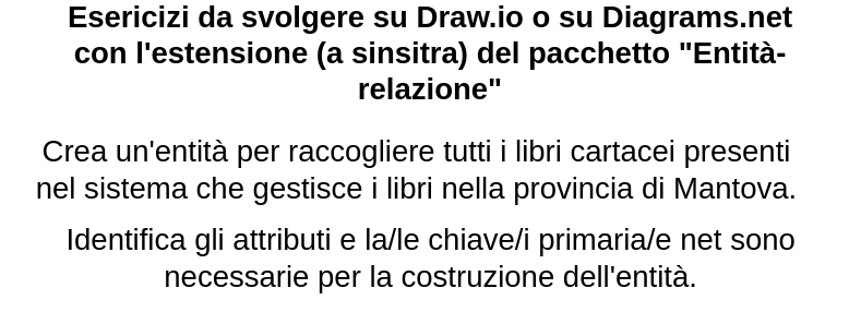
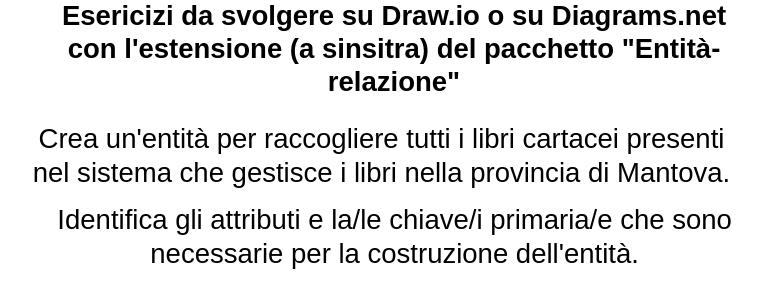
- <mxCell id="3" value="&lt;span style=&quot;font-size: 22px;&quot;&gt;Identifica gli attributi e la/le chiave/i primaria/e net sono&lt;/span&gt;&lt;br style=&quot;border-color: var(--border-color); font-size: 22px;&quot;&gt;&lt;span style=&quot;font-size: 22px;&quot;&gt;necessarie per la costruzione dell'entità.&lt;/span&gt;" style="text;html=1;align=center;verticalAlign=middle;resizable=0;points=[];autosize=1;strokeColor=none;fillColor=none;" parent="1" vertex="1"><mxGeometry x="35" y="150" width="560" height="70" as="geometry" /></mxCell>
+ <mxCell id="3" value="&lt;span style=&quot;font-size: 22px;&quot;&gt;Identifica gli attributi e la/le chiave/i primaria/e che sono&lt;/span&gt;&lt;br style=&quot;border-color: var(--border-color); font-size: 22px;&quot;&gt;&lt;span style=&quot;font-size: 22px;&quot;&gt;necessarie per la costruzione dell'entità.&lt;/span&gt;" style="text;html=1;align=center;verticalAlign=middle;resizable=0;points=[];autosize=1;strokeColor=none;fillColor=none;" parent="1" vertex="1"><mxGeometry x="35" y="150" width="560" height="70" as="geometry" /></mxCell>
